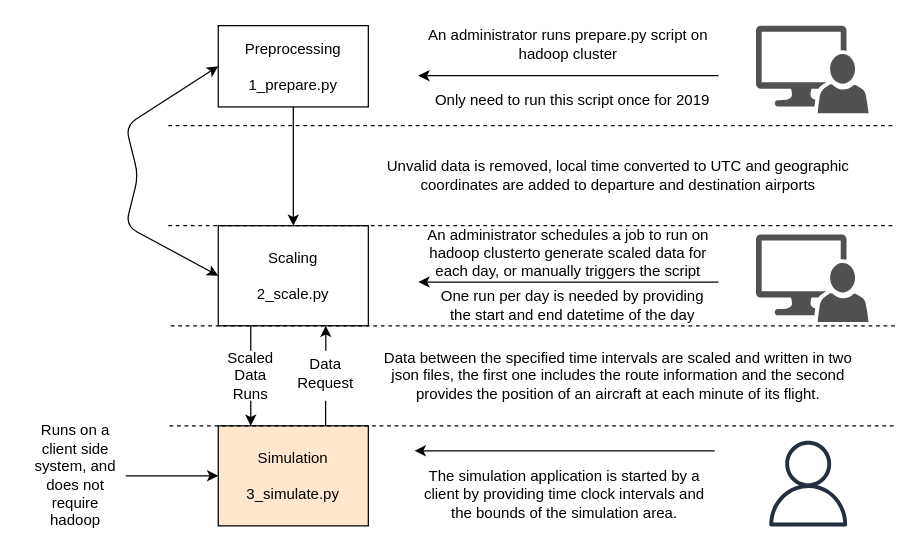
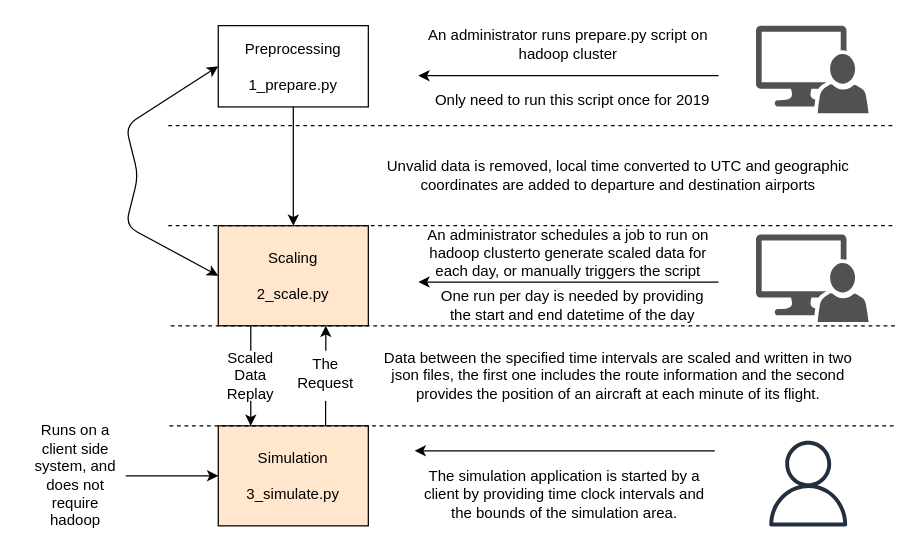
- <mxCell id="3" value="Scaling&lt;br&gt;&lt;br&gt;2_scale.py" style="rounded=0;whiteSpace=wrap;html=1;" vertex="1" parent="1"><mxGeometry x="174" y="180" width="120" height="80" as="geometry" /></mxCell>
+ <mxCell id="3" value="Scaling&lt;br&gt;&lt;br&gt;2_scale.py" style="rounded=0;whiteSpace=wrap;html=1;fillColor=#ffe6cc;" vertex="1" parent="1"><mxGeometry x="174" y="180" width="120" height="80" as="geometry" /></mxCell>
- <mxCell id="26" value="Data Request" style="text;html=1;strokeColor=none;fillColor=none;align=center;verticalAlign=middle;whiteSpace=wrap;rounded=0;" vertex="1" parent="1"><mxGeometry x="240" y="280" width="40" height="35" as="geometry" /></mxCell>
+ <mxCell id="26" value="The Request" style="text;html=1;strokeColor=none;fillColor=none;align=center;verticalAlign=middle;whiteSpace=wrap;rounded=0;" vertex="1" parent="1"><mxGeometry x="240" y="280" width="40" height="35" as="geometry" /></mxCell>
- <mxCell id="27" value="Scaled Data Runs" style="text;html=1;strokeColor=none;fillColor=none;align=center;verticalAlign=middle;whiteSpace=wrap;rounded=0;" vertex="1" parent="1"><mxGeometry x="180" y="290" width="40" height="20" as="geometry" /></mxCell>
+ <mxCell id="27" value="Scaled Data Replay" style="text;html=1;strokeColor=none;fillColor=none;align=center;verticalAlign=middle;whiteSpace=wrap;rounded=0;" vertex="1" parent="1"><mxGeometry x="180" y="290" width="40" height="20" as="geometry" /></mxCell>
